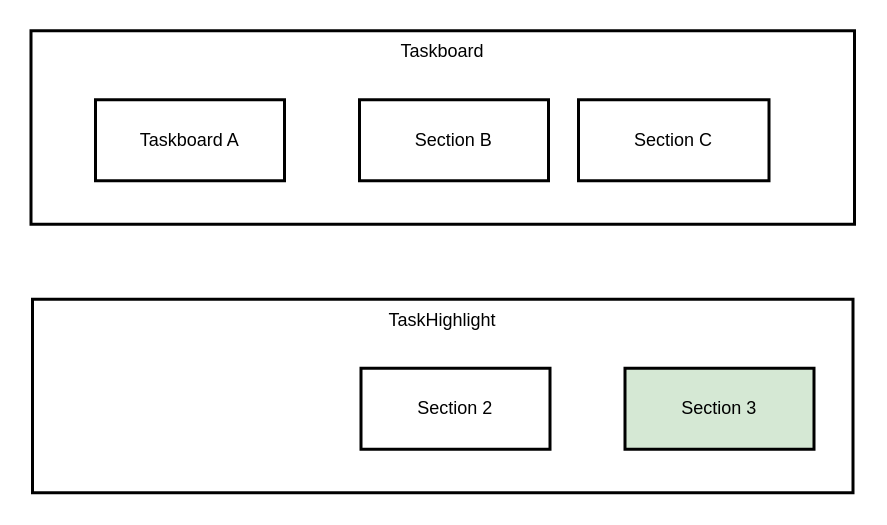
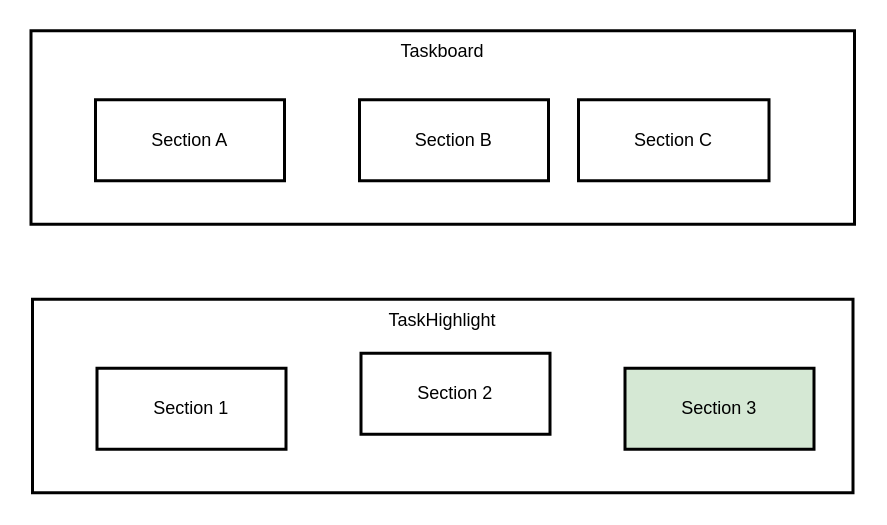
- <mxCell id="3" value="Taskboard A" style="whiteSpace=wrap;strokeWidth=2;" vertex="1" parent="2"><mxGeometry x="43" y="46" width="126" height="54" as="geometry" /></mxCell>
+ <mxCell id="3" value="Section A" style="whiteSpace=wrap;strokeWidth=2;" vertex="1" parent="2"><mxGeometry x="43" y="46" width="126" height="54" as="geometry" /></mxCell>
+ <mxCell id="7" value="Section 1" style="whiteSpace=wrap;strokeWidth=2;" vertex="1" parent="6"><mxGeometry x="43" y="46" width="126" height="54" as="geometry" /></mxCell>
- <mxCell id="8" value="Section 2" style="whiteSpace=wrap;strokeWidth=2;" vertex="1" parent="6"><mxGeometry x="219" y="46" width="126" height="54" as="geometry" /></mxCell>
+ <mxCell id="8" value="Section 2" style="whiteSpace=wrap;strokeWidth=2;" vertex="1" parent="6"><mxGeometry x="219" y="36" width="126" height="54" as="geometry" /></mxCell>
